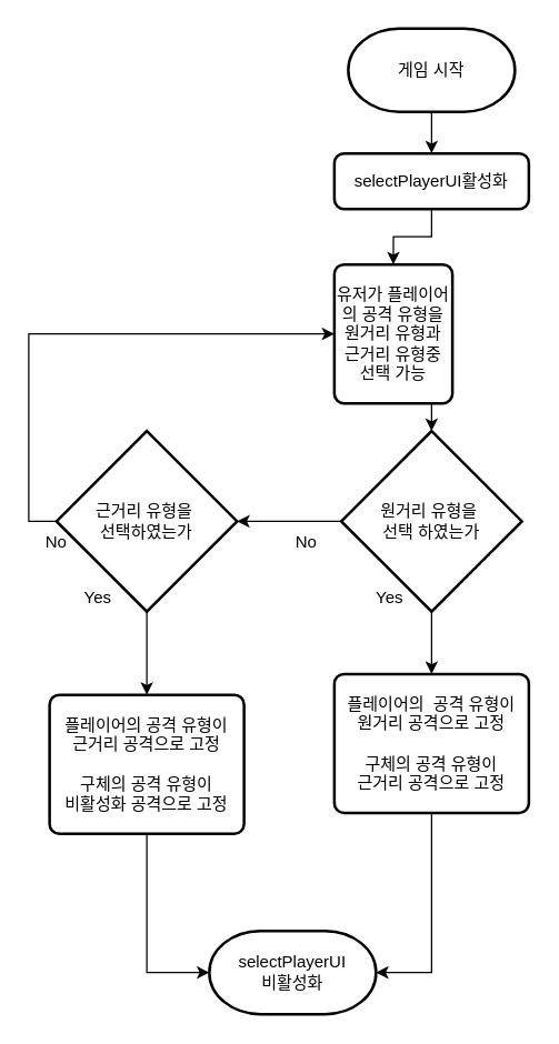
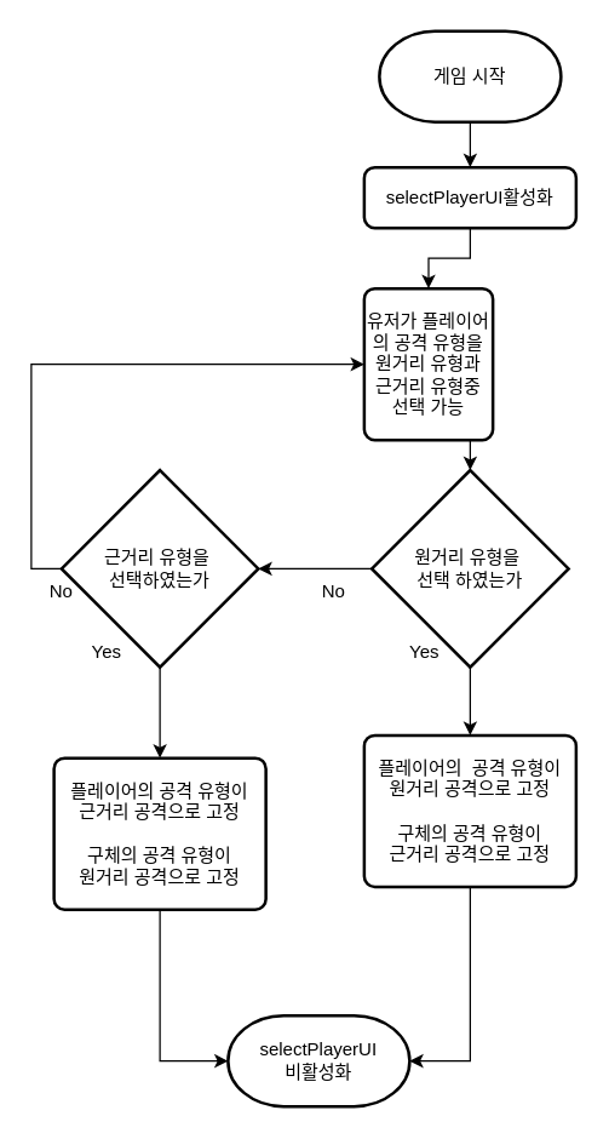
- <mxCell id="19" value="플레이어의 공격 유형이&lt;br&gt;근거리 공격으로 고정&lt;br&gt;&lt;br&gt;구체의 공격 유형이&lt;br&gt;비활성화 공격으로 고정" style="rounded=1;whiteSpace=wrap;html=1;absoluteArcSize=1;arcSize=14;strokeWidth=2;" parent="1" vertex="1"><mxGeometry x="35" y="500" width="140" height="100" as="geometry" /></mxCell>
+ <mxCell id="19" value="플레이어의 공격 유형이&lt;br&gt;근거리 공격으로 고정&lt;br&gt;&lt;br&gt;구체의 공격 유형이&lt;br&gt;원거리 공격으로 고정" style="rounded=1;whiteSpace=wrap;html=1;absoluteArcSize=1;arcSize=14;strokeWidth=2;" parent="1" vertex="1"><mxGeometry x="35" y="500" width="140" height="100" as="geometry" /></mxCell>
